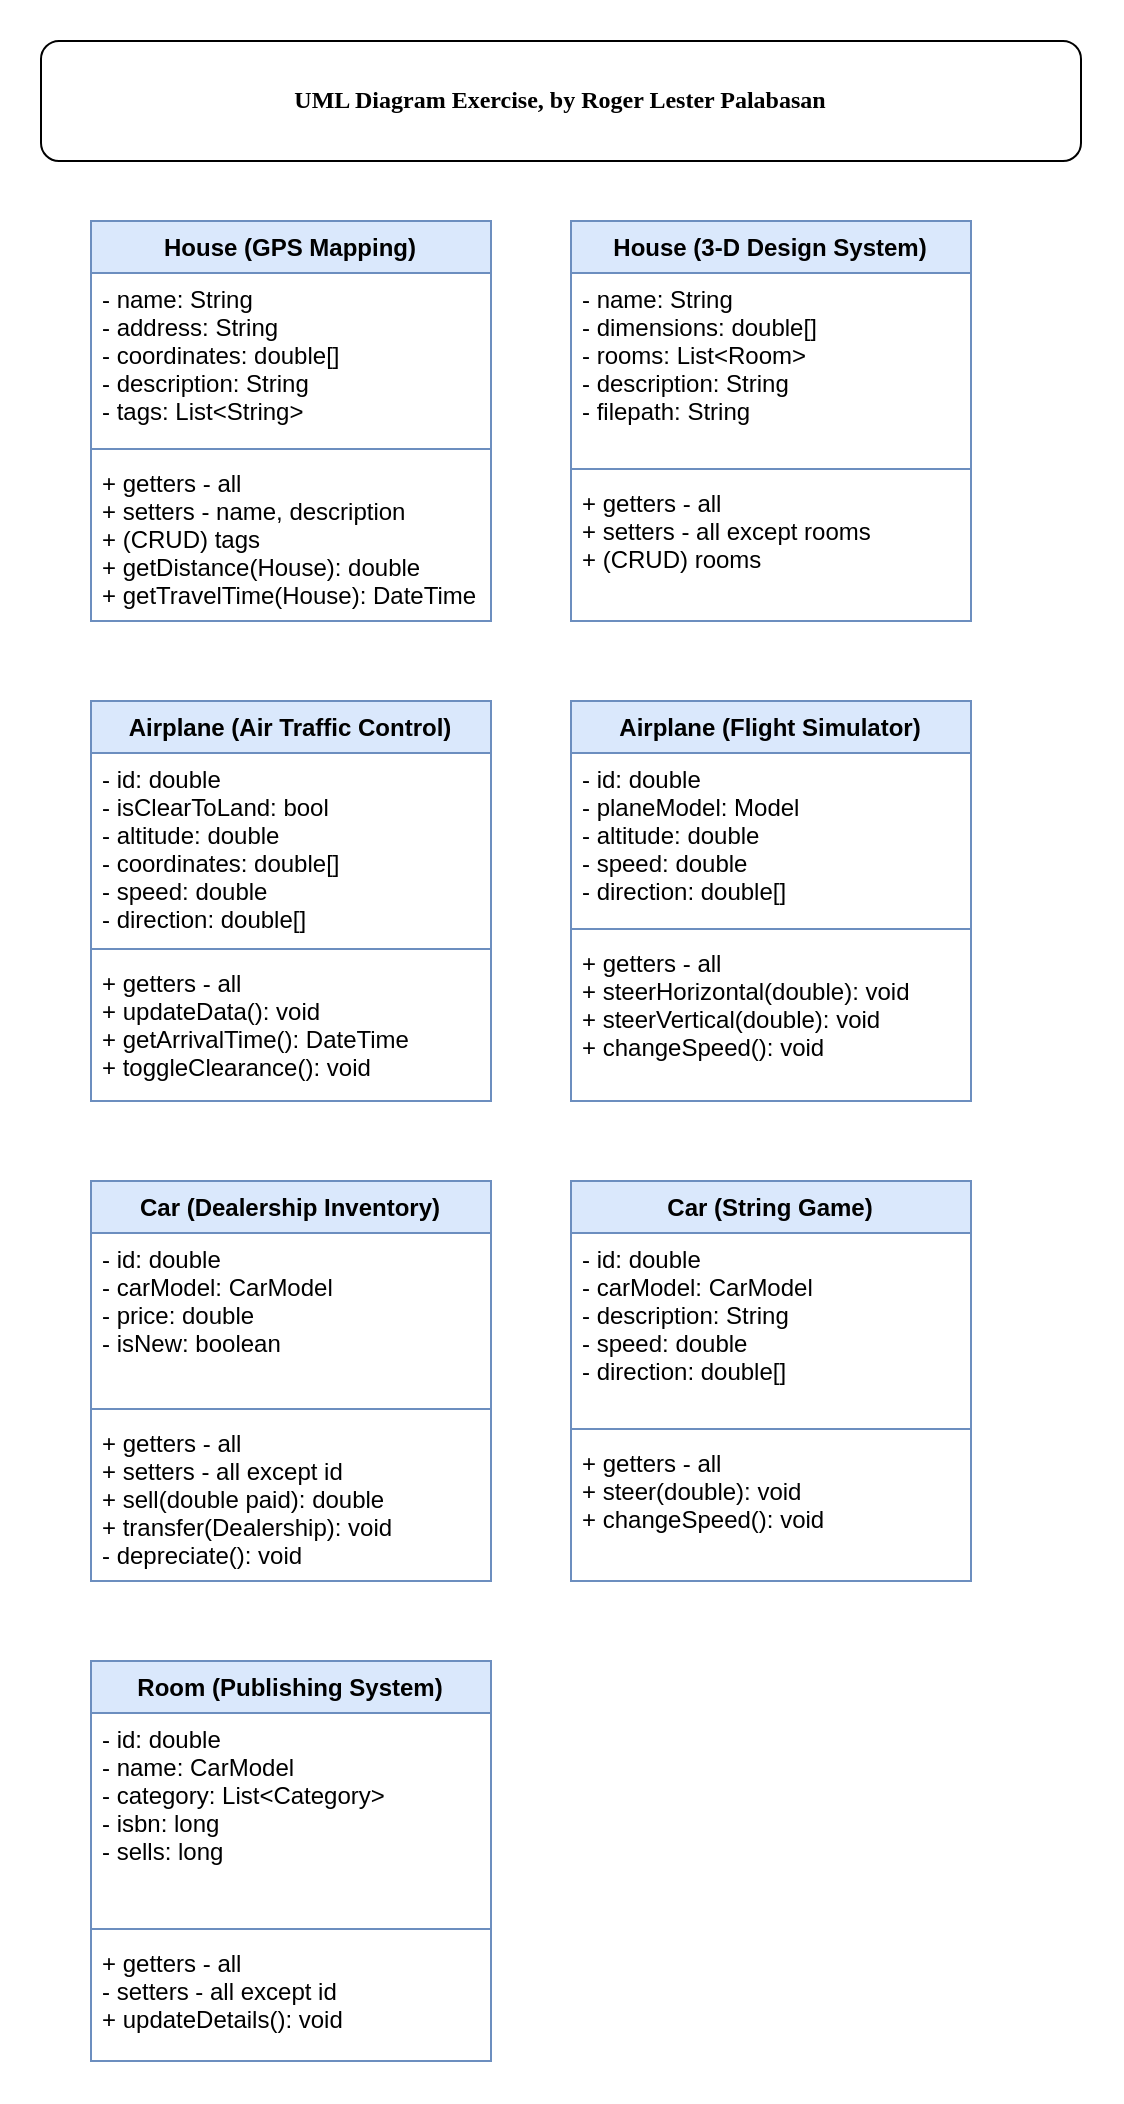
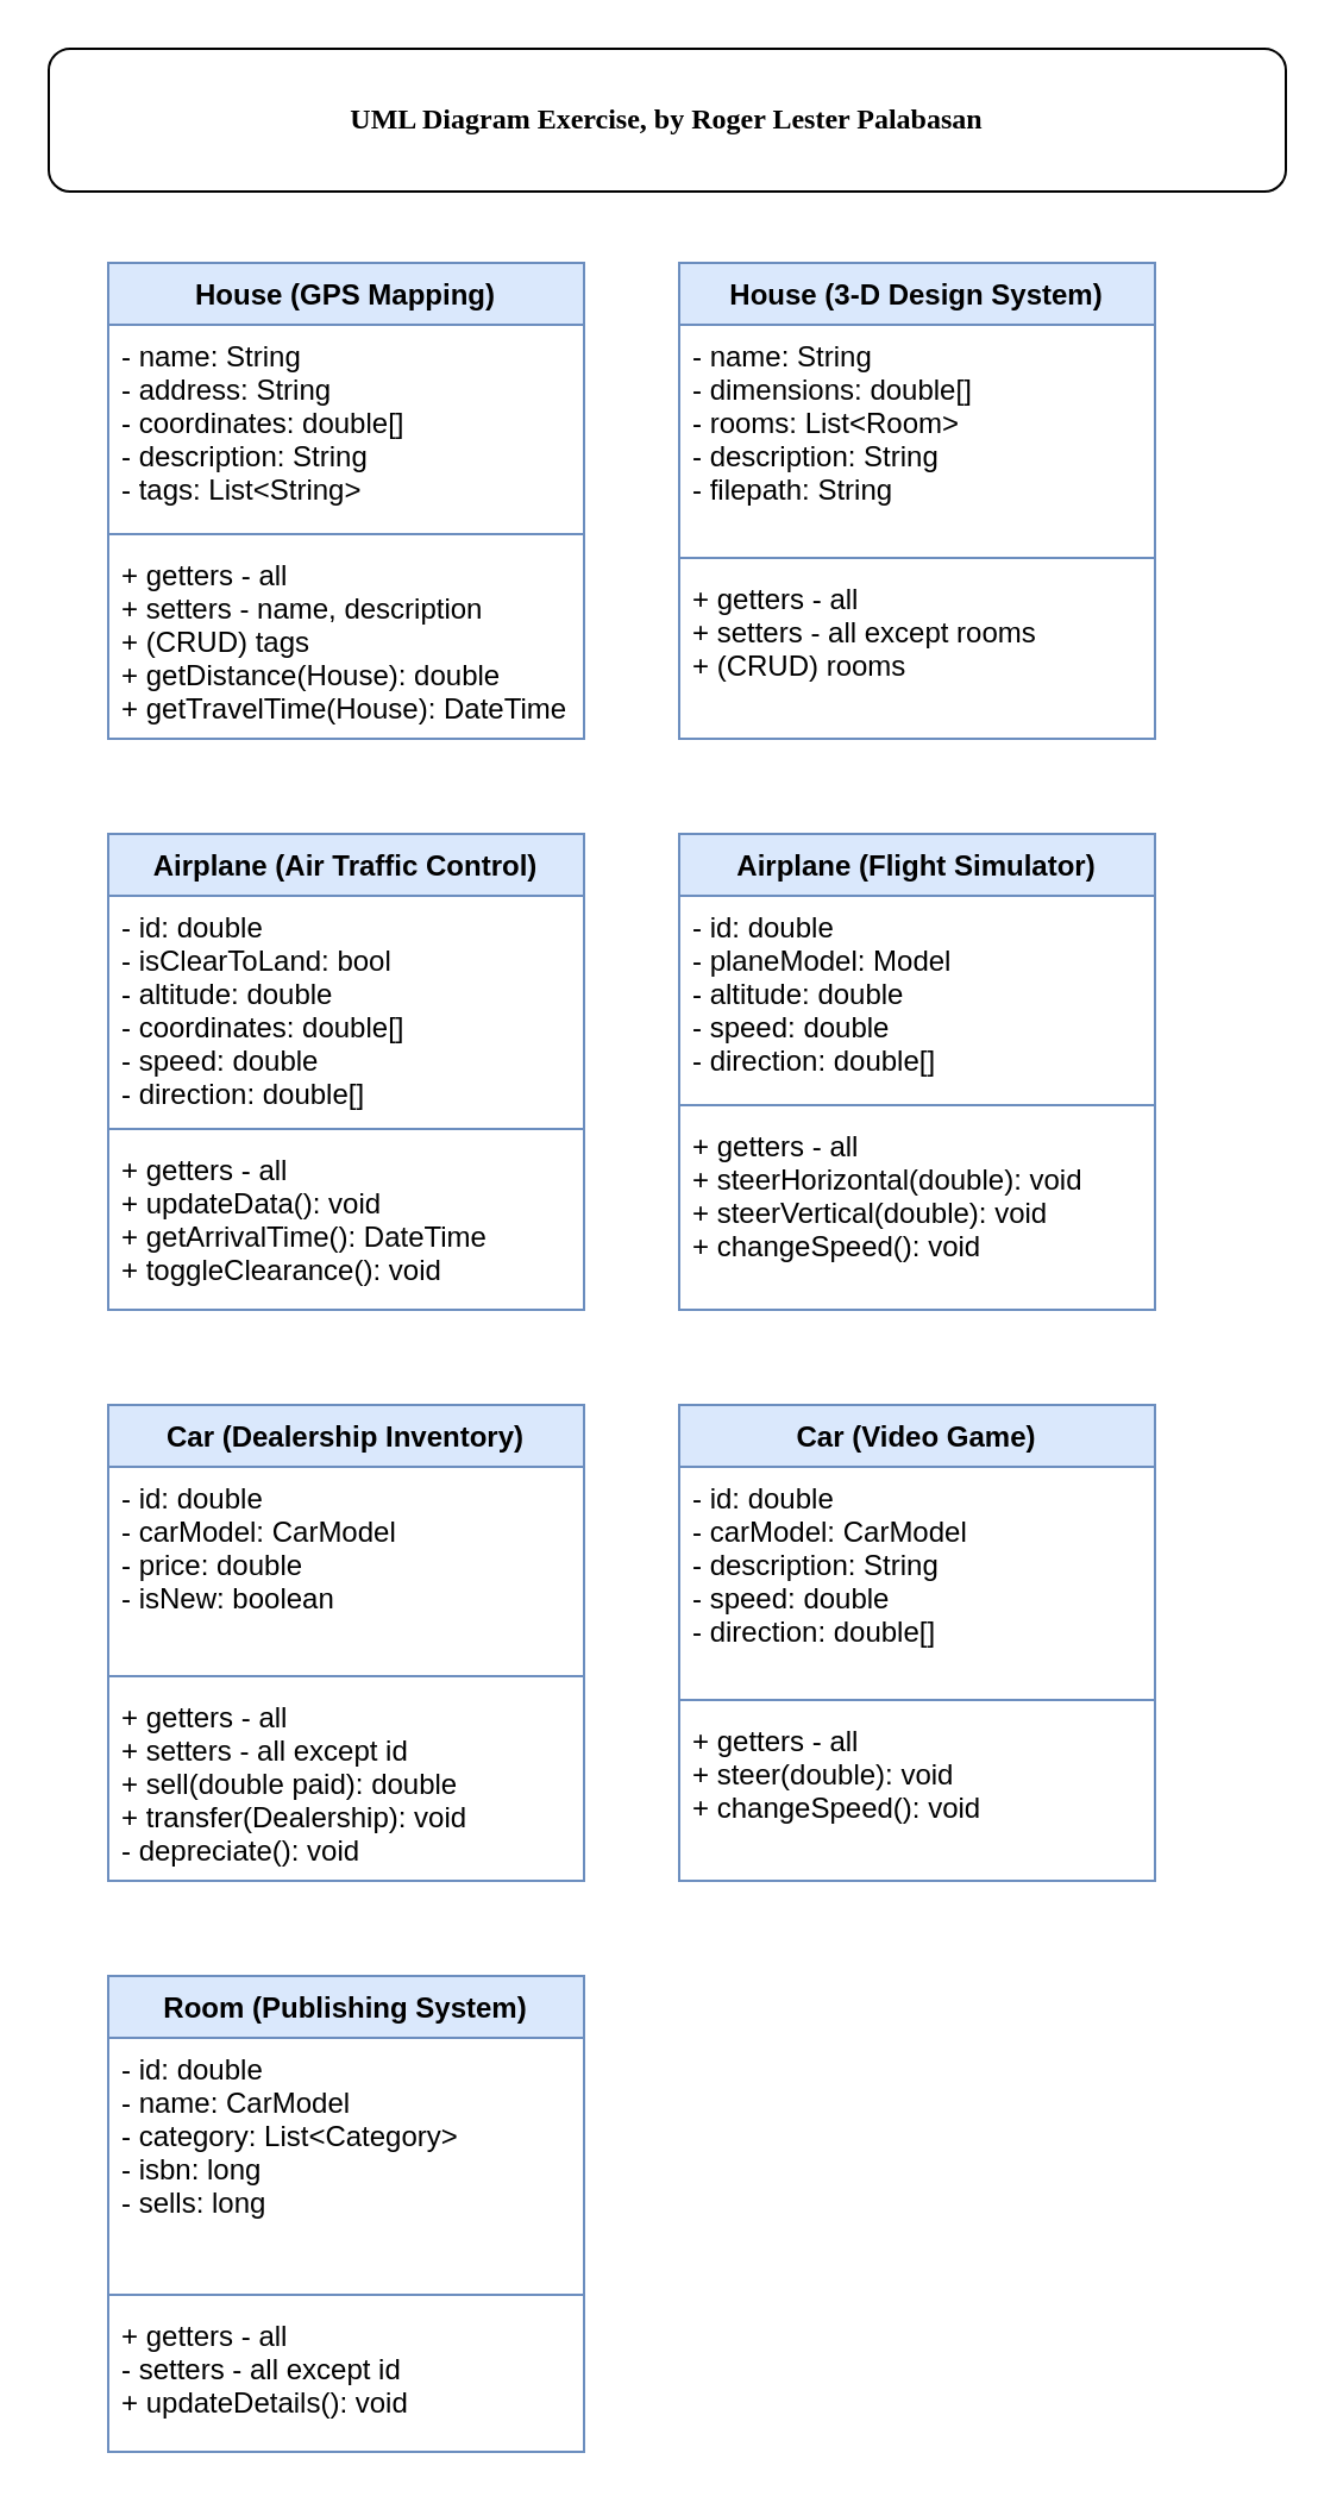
- <mxCell id="23" value="Car (String Game)" style="swimlane;fontStyle=1;align=center;verticalAlign=top;childLayout=stackLayout;horizontal=1;startSize=26;horizontalStack=0;resizeParent=1;resizeParentMax=0;resizeLast=0;collapsible=1;marginBottom=0;fillColor=#dae8fc;strokeColor=#6c8ebf;" vertex="1" parent="1"><mxGeometry x="285" y="590" width="200" height="200" as="geometry" /></mxCell>
+ <mxCell id="23" value="Car (Video Game)" style="swimlane;fontStyle=1;align=center;verticalAlign=top;childLayout=stackLayout;horizontal=1;startSize=26;horizontalStack=0;resizeParent=1;resizeParentMax=0;resizeLast=0;collapsible=1;marginBottom=0;fillColor=#dae8fc;strokeColor=#6c8ebf;" vertex="1" parent="1"><mxGeometry x="285" y="590" width="200" height="200" as="geometry" /></mxCell>
